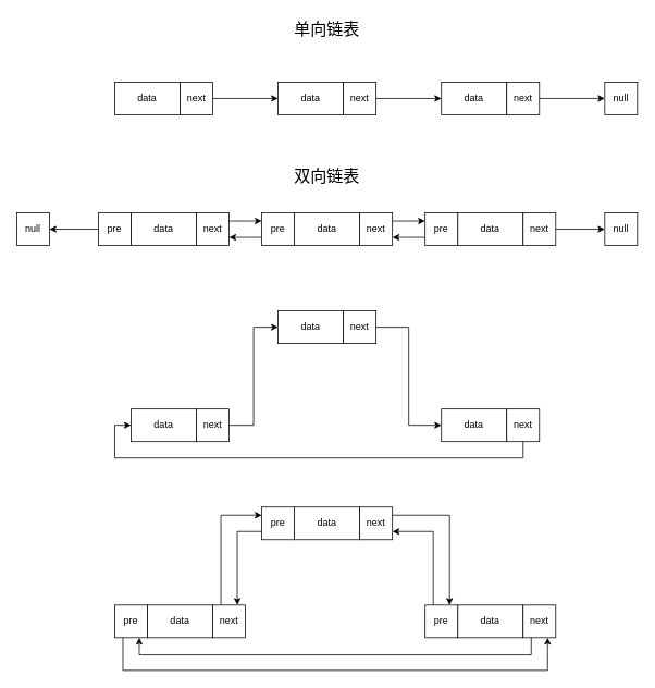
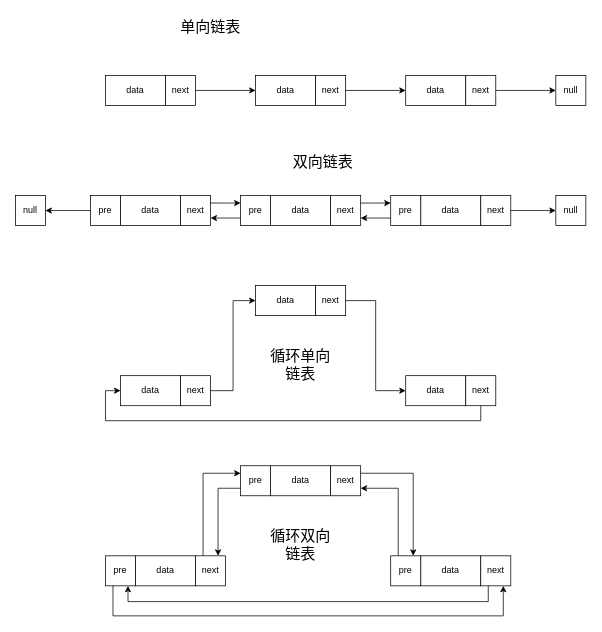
- <mxCell id="71" value="单向链表" style="text;html=1;align=center;verticalAlign=middle;whiteSpace=wrap;rounded=0;fontSize=20;" vertex="1" parent="1"><mxGeometry x="350" y="20" width="100" height="30" as="geometry" /></mxCell>
+ <mxCell id="71" value="单向链表" style="text;html=1;align=center;verticalAlign=middle;whiteSpace=wrap;rounded=0;fontSize=20;" vertex="1" parent="1"><mxGeometry x="230" y="20" width="100" height="30" as="geometry" /></mxCell>
- <mxCell id="72" value="双向链表" style="text;html=1;align=center;verticalAlign=middle;whiteSpace=wrap;rounded=0;fontSize=20;" vertex="1" parent="1"><mxGeometry x="350" y="200" width="100" height="30" as="geometry" /></mxCell>
+ <mxCell id="72" value="双向链表" style="text;html=1;align=center;verticalAlign=middle;whiteSpace=wrap;rounded=0;fontSize=20;" vertex="1" parent="1"><mxGeometry x="380" y="200" width="100" height="30" as="geometry" /></mxCell>
+ <mxCell id="73" value="循环单向链表" style="text;html=1;align=center;verticalAlign=middle;whiteSpace=wrap;rounded=0;fontSize=20;" vertex="1" parent="1"><mxGeometry x="350" y="470" width="100" height="30" as="geometry" /></mxCell>
+ <mxCell id="74" value="循环双向链表" style="text;html=1;align=center;verticalAlign=middle;whiteSpace=wrap;rounded=0;fontSize=20;" vertex="1" parent="1"><mxGeometry x="350" y="710" width="100" height="30" as="geometry" /></mxCell>
